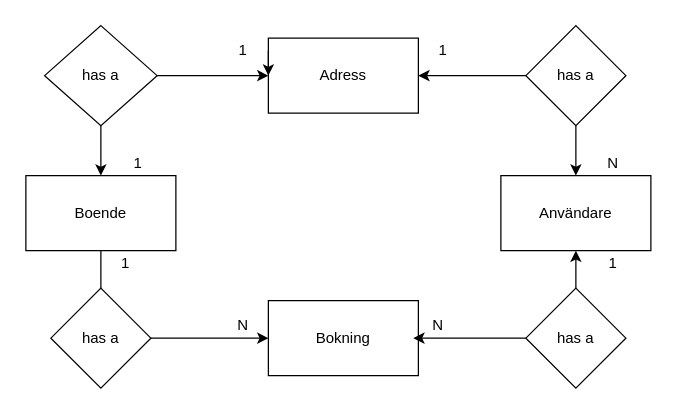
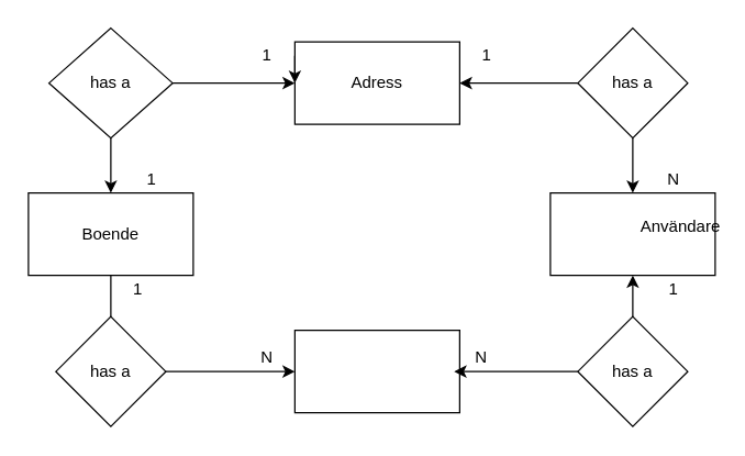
- <mxCell id="5" value="Användare" style="text;html=1;strokeColor=none;fillColor=none;align=center;verticalAlign=middle;whiteSpace=wrap;rounded=0;" vertex="1" parent="1"><mxGeometry x="440" y="160" width="40" height="20" as="geometry" /></mxCell>
+ <mxCell id="5" value="Användare" style="text;html=1;strokeColor=none;fillColor=none;align=center;verticalAlign=middle;whiteSpace=wrap;rounded=0;" vertex="1" parent="1"><mxGeometry x="475" y="155" width="40" height="20" as="geometry" /></mxCell>
- <mxCell id="9" value="Bokning" style="text;html=1;strokeColor=none;fillColor=none;align=center;verticalAlign=middle;whiteSpace=wrap;rounded=0;" vertex="1" parent="1"><mxGeometry x="254" y="260" width="40" height="20" as="geometry" /></mxCell>
